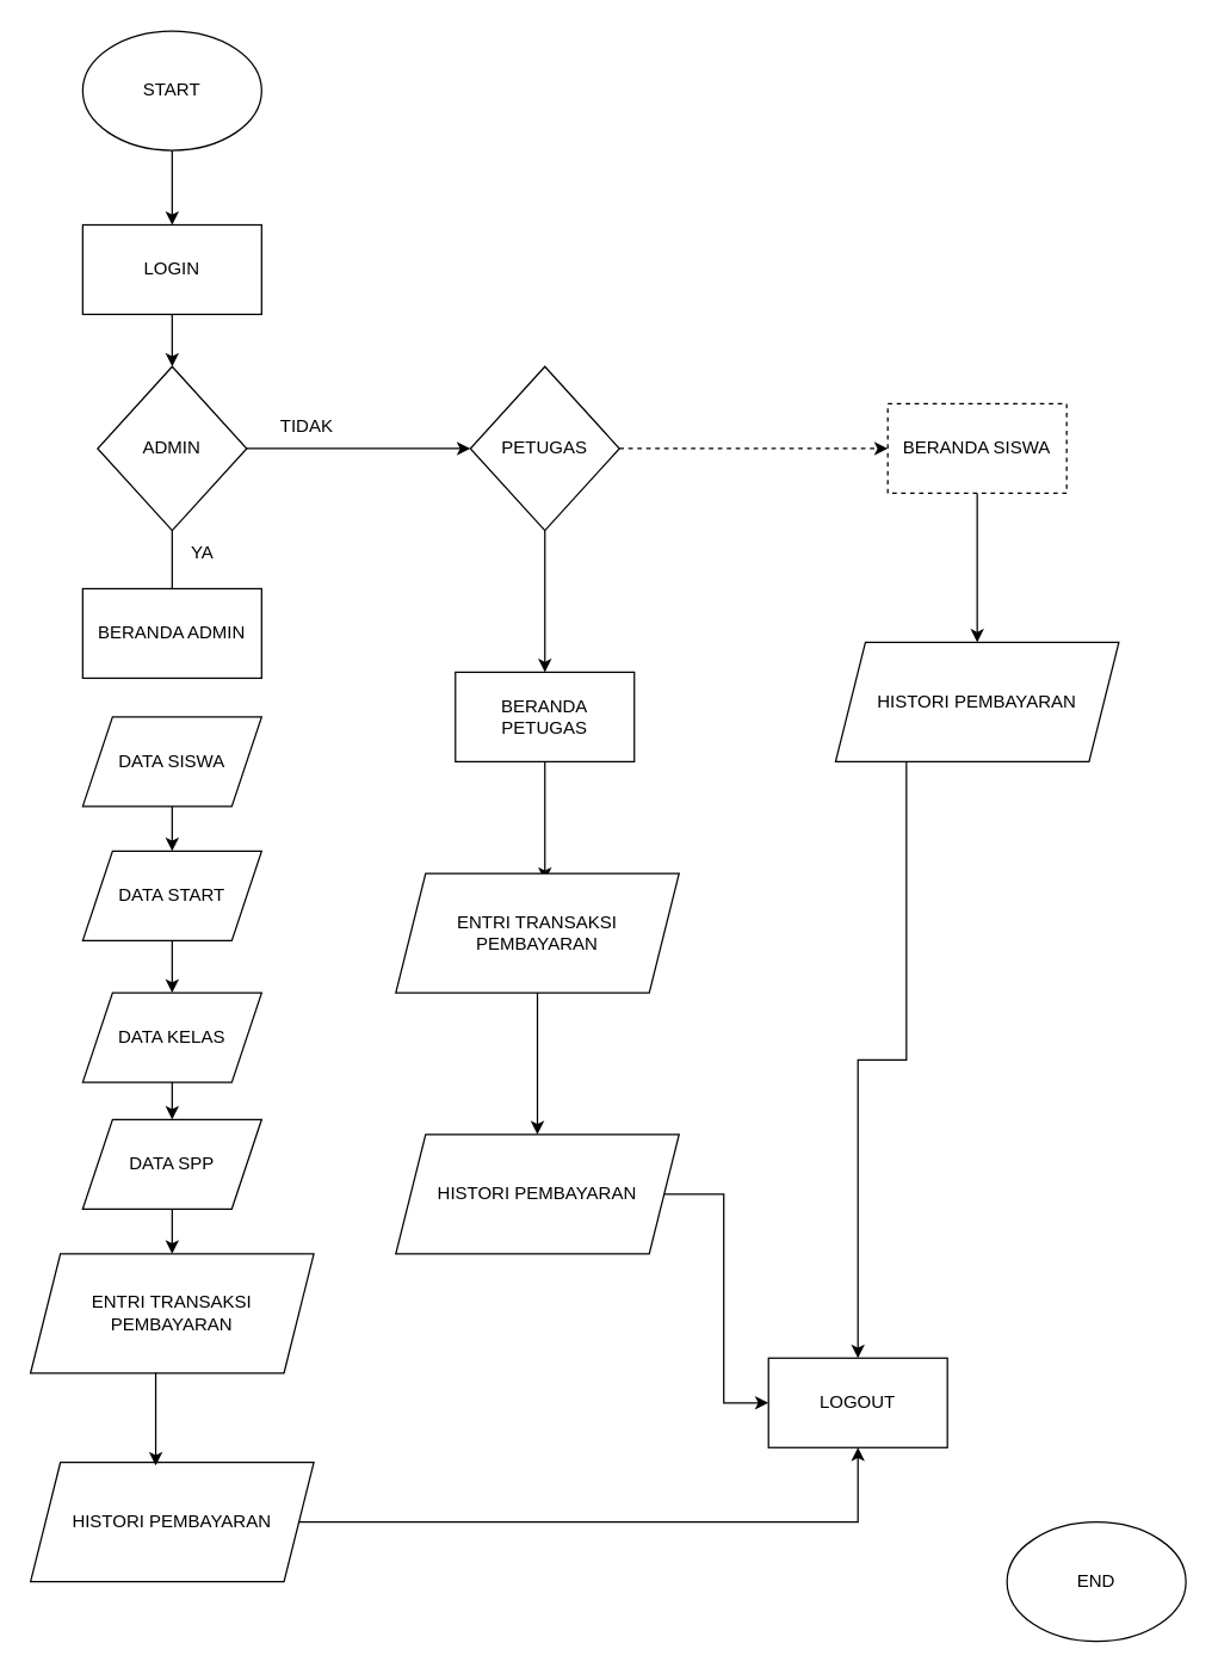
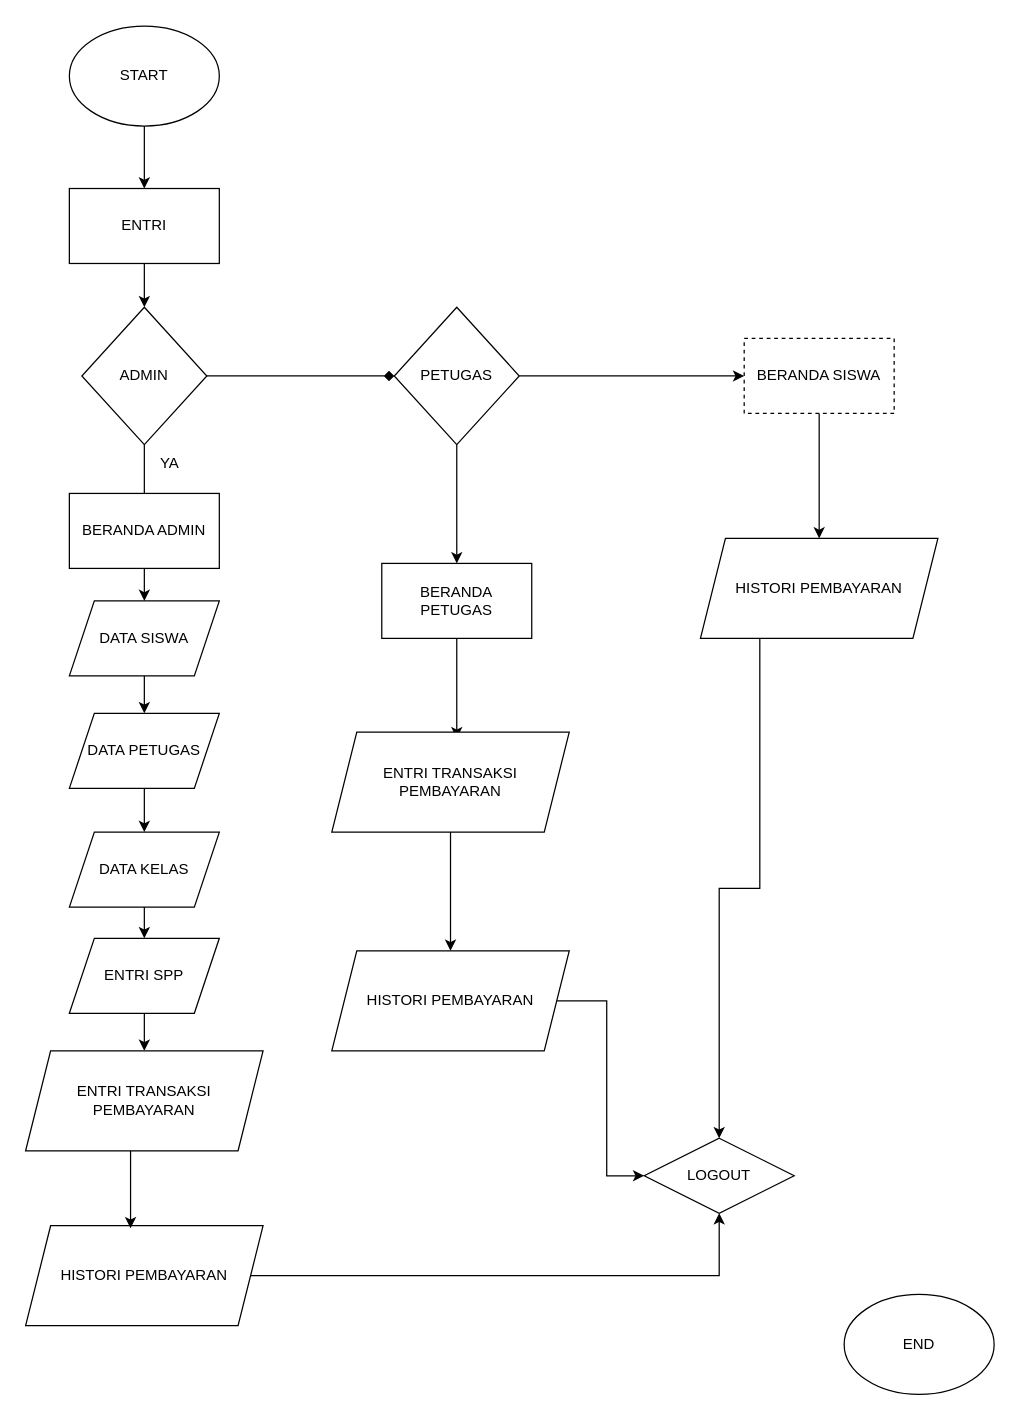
- <mxCell id="6" value="LOGIN" style="rounded=0;whiteSpace=wrap;html=1;" parent="1" vertex="1"><mxGeometry x="55" y="150" width="120" height="60" as="geometry" /></mxCell>
+ <mxCell id="6" value="ENTRI" style="rounded=0;whiteSpace=wrap;html=1;" parent="1" vertex="1"><mxGeometry x="55" y="150" width="120" height="60" as="geometry" /></mxCell>
- <mxCell id="12" value="TIDAK" style="text;html=1;align=center;verticalAlign=middle;resizable=0;points=[];autosize=1;strokeColor=none;fillColor=none;" parent="1" vertex="1"><mxGeometry x="175" y="270" width="60" height="30" as="geometry" /></mxCell>
- <mxCell id="4" value="" style="edgeStyle=orthogonalEdgeStyle;rounded=0;orthogonalLoop=1;jettySize=auto;html=1;" parent="1" source="5" target="15" edge="1"><mxGeometry relative="1" as="geometry" /></mxCell>
+ <mxCell id="4" value="" style="edgeStyle=orthogonalEdgeStyle;rounded=0;orthogonalLoop=1;jettySize=auto;html=1;endArrow=diamond;" parent="1" source="5" target="15" edge="1"><mxGeometry relative="1" as="geometry" /></mxCell>
- <mxCell id="14" value="" style="edgeStyle=orthogonalEdgeStyle;rounded=0;orthogonalLoop=1;jettySize=auto;html=1;dashed=1;" parent="1" source="15" target="18" edge="1"><mxGeometry relative="1" as="geometry" /></mxCell>
+ <mxCell id="14" value="" style="edgeStyle=orthogonalEdgeStyle;rounded=0;orthogonalLoop=1;jettySize=auto;html=1;" parent="1" source="15" target="18" edge="1"><mxGeometry relative="1" as="geometry" /></mxCell>
+ <mxCell id="9" value="" style="edgeStyle=orthogonalEdgeStyle;rounded=0;orthogonalLoop=1;jettySize=auto;html=1;" parent="1" source="10" target="20" edge="1"><mxGeometry relative="1" as="geometry" /></mxCell>
- <mxCell id="22" value="DATA START" style="shape=parallelogram;perimeter=parallelogramPerimeter;whiteSpace=wrap;html=1;fixedSize=1;" parent="1" vertex="1"><mxGeometry x="55" y="570" width="120" height="60" as="geometry" /></mxCell>
+ <mxCell id="22" value="DATA PETUGAS" style="shape=parallelogram;perimeter=parallelogramPerimeter;whiteSpace=wrap;html=1;fixedSize=1;" parent="1" vertex="1"><mxGeometry x="55" y="570" width="120" height="60" as="geometry" /></mxCell>
- <mxCell id="26" value="DATA SPP" style="shape=parallelogram;perimeter=parallelogramPerimeter;whiteSpace=wrap;html=1;fixedSize=1;" parent="1" vertex="1"><mxGeometry x="55" y="750" width="120" height="60" as="geometry" /></mxCell>
+ <mxCell id="26" value="ENTRI SPP" style="shape=parallelogram;perimeter=parallelogramPerimeter;whiteSpace=wrap;html=1;fixedSize=1;" parent="1" vertex="1"><mxGeometry x="55" y="750" width="120" height="60" as="geometry" /></mxCell>
- <mxCell id="38" value="LOGOUT" style="whiteSpace=wrap;html=1;" parent="1" vertex="1"><mxGeometry x="515" y="910" width="120" height="60" as="geometry" /></mxCell>
+ <mxCell id="38" value="LOGOUT" style="rhombus;whiteSpace=wrap;html=1;" parent="1" vertex="1"><mxGeometry x="515" y="910" width="120" height="60" as="geometry" /></mxCell>
- <mxCell id="39" value="END" style="ellipse;whiteSpace=wrap;html=1;" parent="1" vertex="1"><mxGeometry x="675" y="1020" width="120" height="80" as="geometry" /></mxCell>
+ <mxCell id="39" value="END" style="ellipse;whiteSpace=wrap;html=1;" parent="1" vertex="1"><mxGeometry x="675" y="1035" width="120" height="80" as="geometry" /></mxCell>
